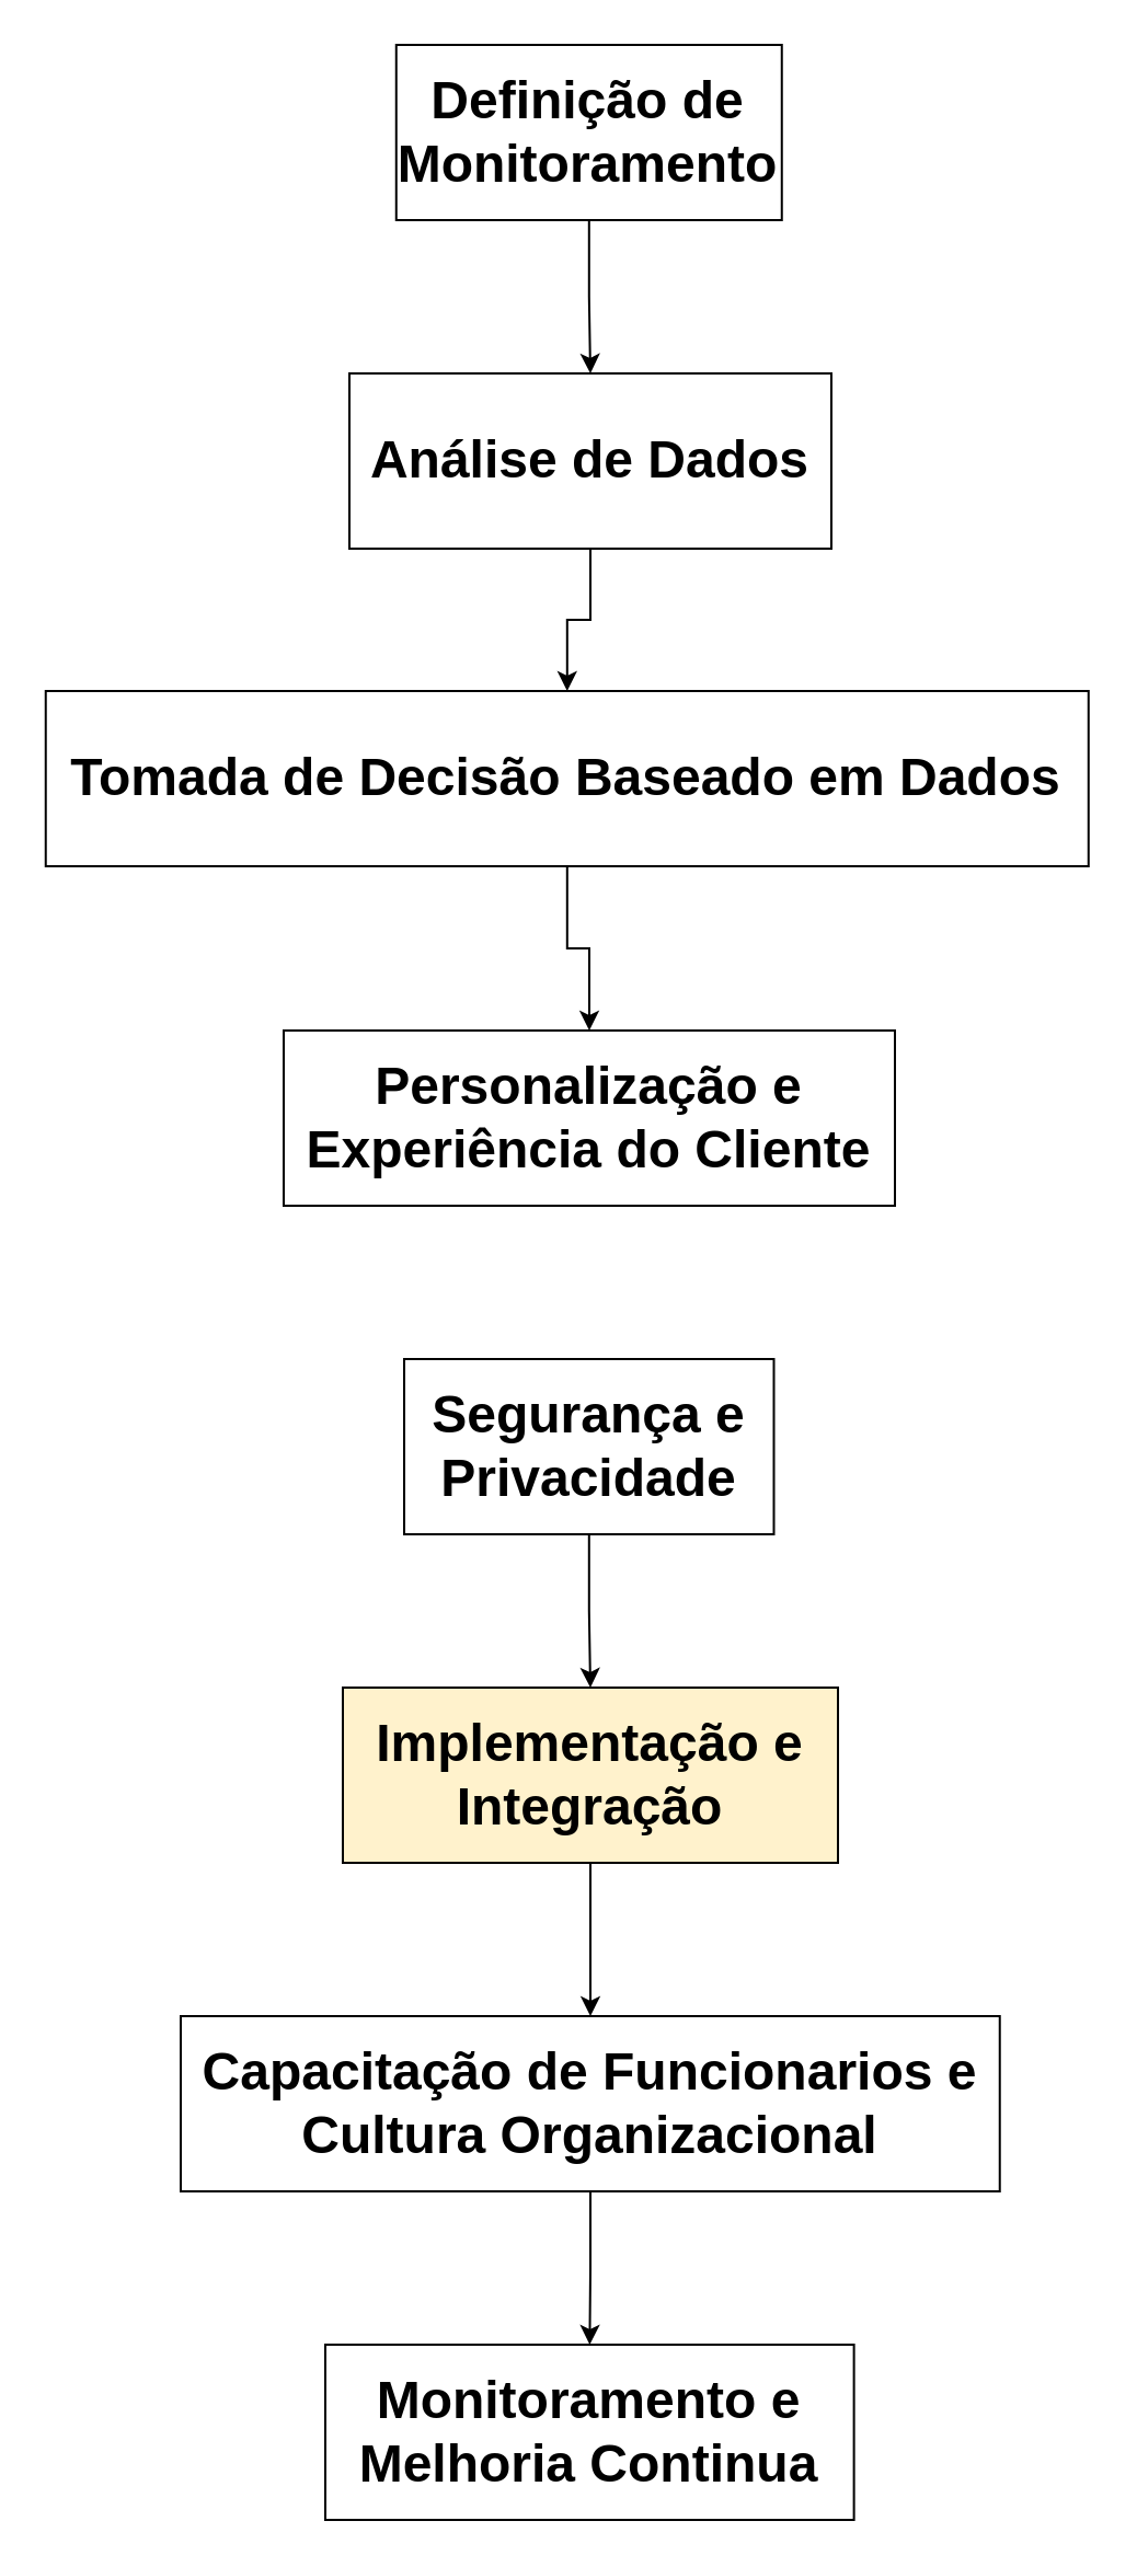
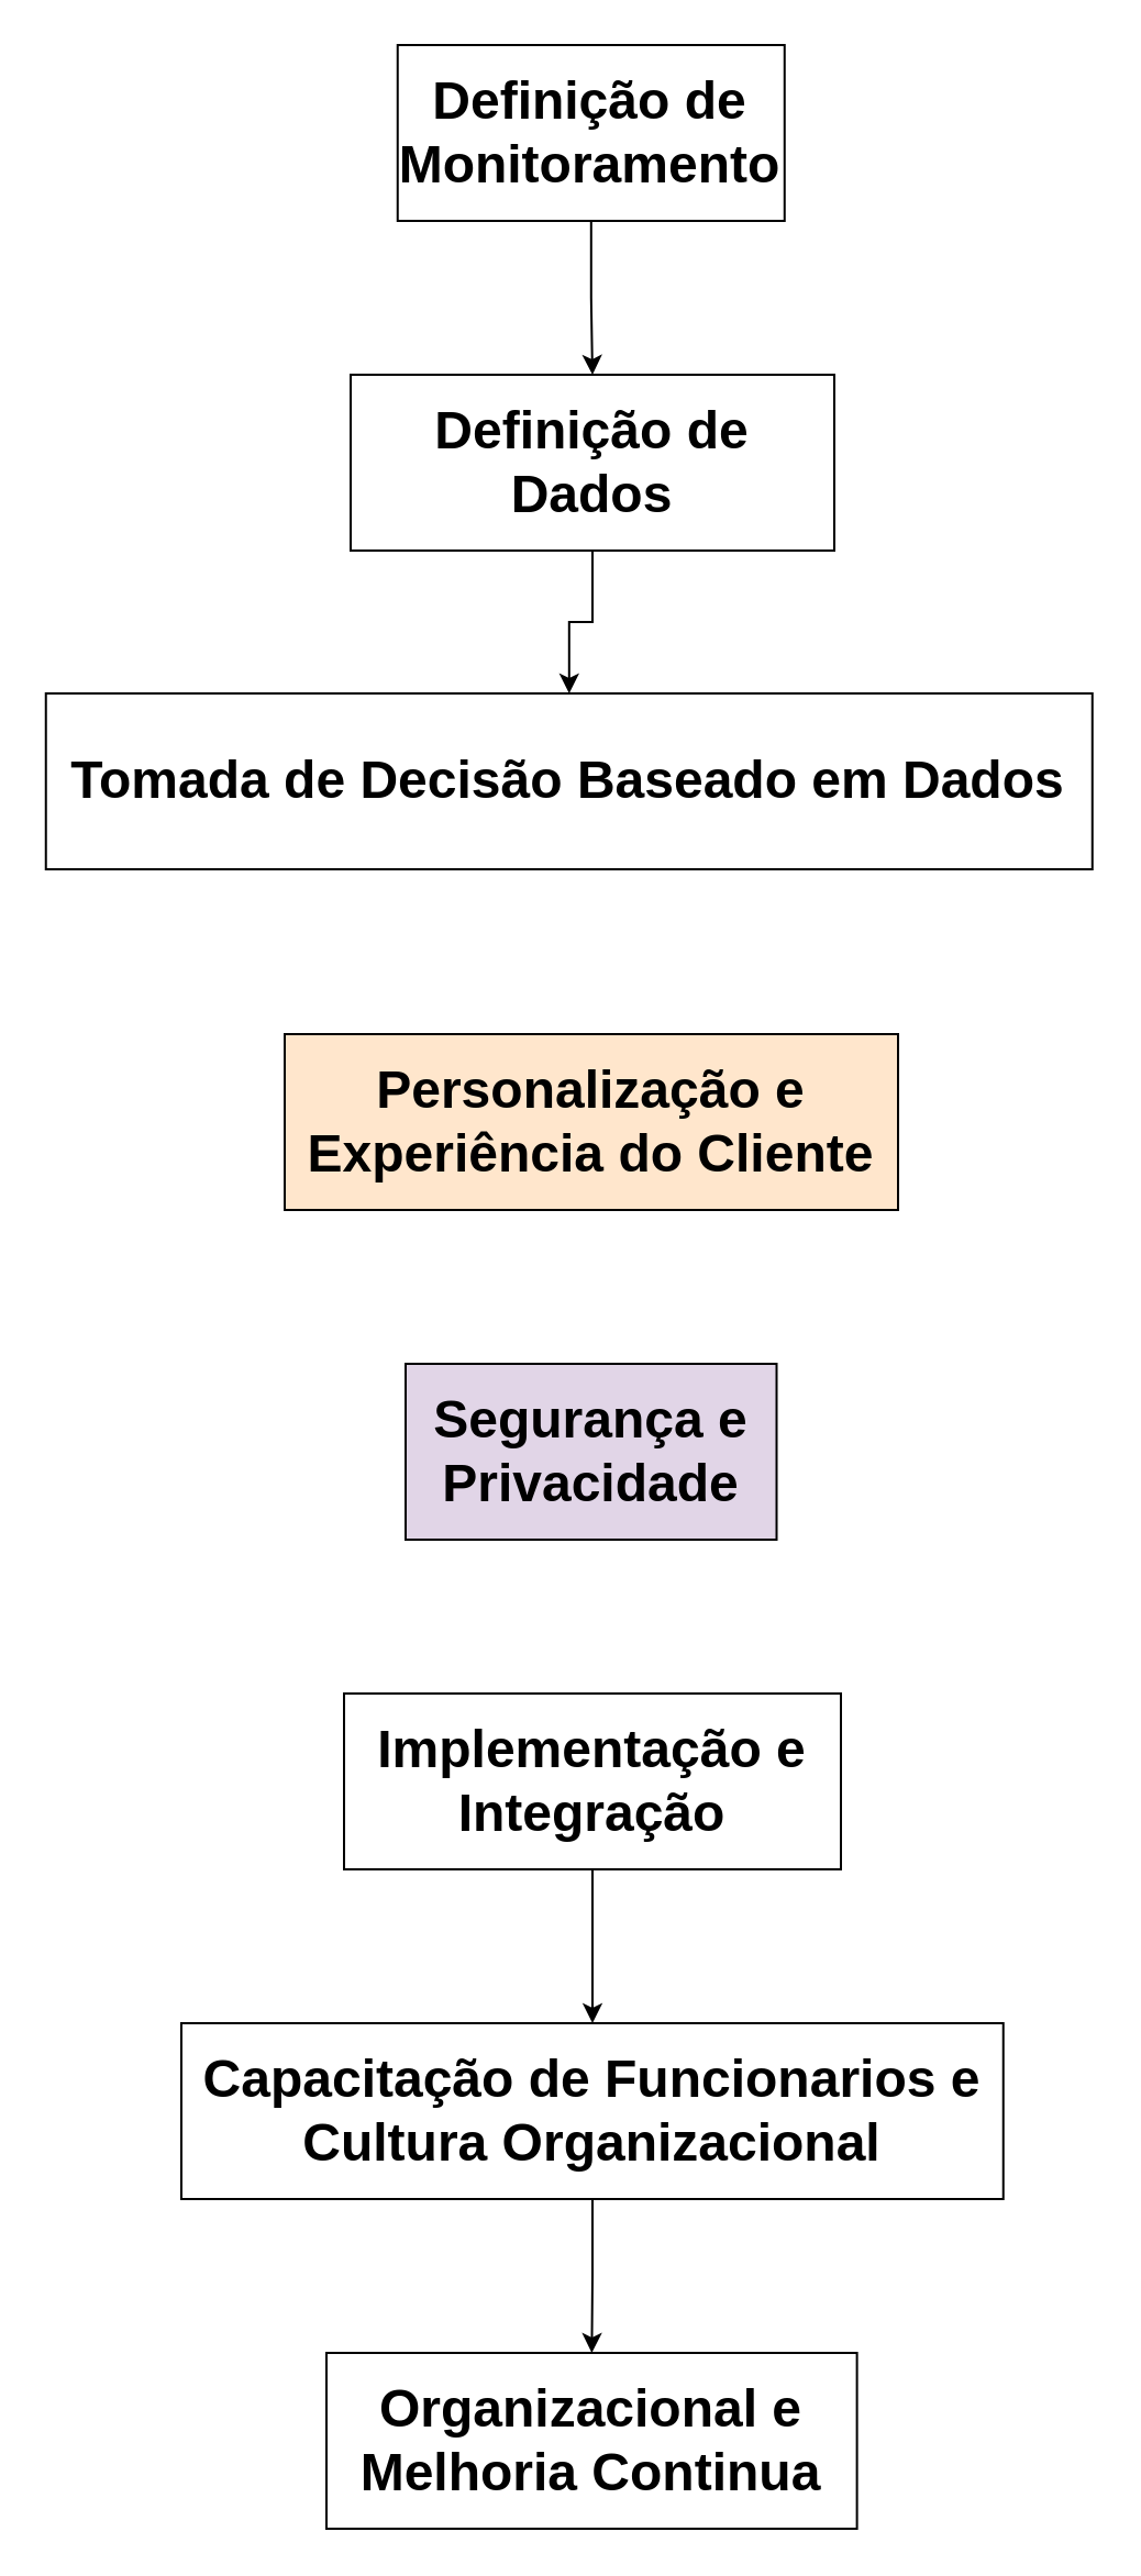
- <mxCell id="3" value="&lt;h1&gt;Análise de Dados&lt;/h1&gt;" style="rounded=0;whiteSpace=wrap;html=1;" vertex="1" parent="1"><mxGeometry x="159" y="170" width="220" height="80" as="geometry" /></mxCell>
+ <mxCell id="3" value="&lt;h1&gt;Definição de Dados&lt;/h1&gt;" style="rounded=0;whiteSpace=wrap;html=1;" vertex="1" parent="1"><mxGeometry x="159" y="170" width="220" height="80" as="geometry" /></mxCell>
- <mxCell id="4" value="" style="edgeStyle=orthogonalEdgeStyle;rounded=0;orthogonalLoop=1;jettySize=auto;html=1;" edge="1" parent="1" source="5" target="6"><mxGeometry relative="1" as="geometry" /></mxCell>
- <mxCell id="6" value="&lt;h1&gt;Personalização e Experiência do Cliente&lt;/h1&gt;" style="rounded=0;whiteSpace=wrap;html=1;" vertex="1" parent="1"><mxGeometry x="129" y="470" width="279" height="80" as="geometry" /></mxCell>
+ <mxCell id="6" value="&lt;h1&gt;Personalização e Experiência do Cliente&lt;/h1&gt;" style="rounded=0;whiteSpace=wrap;html=1;fillColor=#ffe6cc;" vertex="1" parent="1"><mxGeometry x="129" y="470" width="279" height="80" as="geometry" /></mxCell>
- <mxCell id="8" value="&lt;h1&gt;Segurança e Privacidade&lt;/h1&gt;" style="rounded=0;whiteSpace=wrap;html=1;" vertex="1" parent="1"><mxGeometry x="184" y="620" width="168.75" height="80" as="geometry" /></mxCell>
+ <mxCell id="8" value="&lt;h1&gt;Segurança e Privacidade&lt;/h1&gt;" style="rounded=0;whiteSpace=wrap;html=1;fillColor=#e1d5e7;" vertex="1" parent="1"><mxGeometry x="184" y="620" width="168.75" height="80" as="geometry" /></mxCell>
- <mxCell id="7" value="" style="edgeStyle=orthogonalEdgeStyle;rounded=0;orthogonalLoop=1;jettySize=auto;html=1;" edge="1" parent="1" source="8" target="10"><mxGeometry relative="1" as="geometry" /></mxCell>
- <mxCell id="10" value="&lt;h1&gt;Implementação e Integração&lt;/h1&gt;" style="rounded=0;whiteSpace=wrap;html=1;fillColor=#fff2cc;" vertex="1" parent="1"><mxGeometry x="156" y="770" width="226" height="80" as="geometry" /></mxCell>
+ <mxCell id="10" value="&lt;h1&gt;Implementação e Integração&lt;/h1&gt;" style="rounded=0;whiteSpace=wrap;html=1;" vertex="1" parent="1"><mxGeometry x="156" y="770" width="226" height="80" as="geometry" /></mxCell>
- <mxCell id="13" value="&lt;h1&gt;Monitoramento e Melhoria Continua&lt;/h1&gt;" style="rounded=0;whiteSpace=wrap;html=1;" vertex="1" parent="1"><mxGeometry x="148" y="1070" width="241.31" height="80" as="geometry" /></mxCell>
+ <mxCell id="13" value="&lt;h1&gt;Organizacional e Melhoria Continua&lt;/h1&gt;" style="rounded=0;whiteSpace=wrap;html=1;" vertex="1" parent="1"><mxGeometry x="148" y="1070" width="241.31" height="80" as="geometry" /></mxCell>
